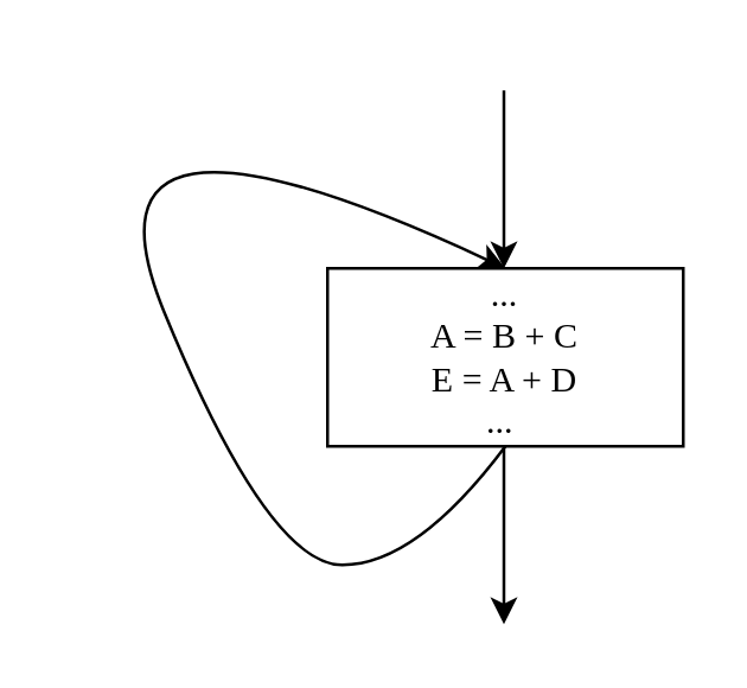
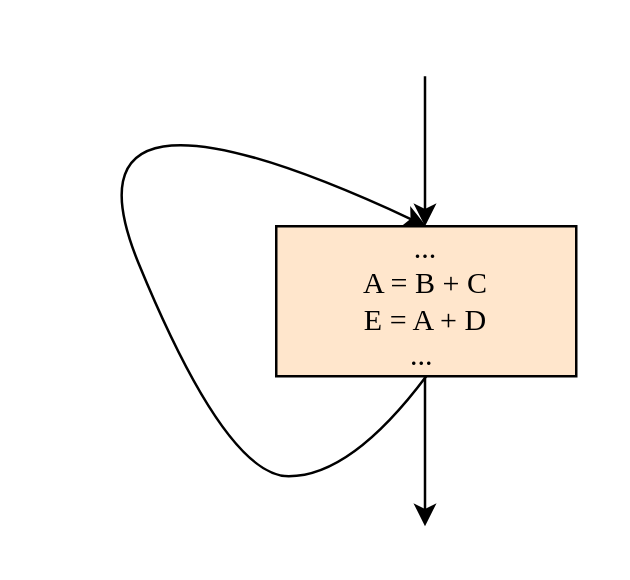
- <mxCell id="2" value="&lt;font face=&quot;Comic Sans MS&quot;&gt;...&lt;br&gt;A = B + C&lt;br&gt;E = A + D&lt;br&gt;...&amp;nbsp;&lt;/font&gt;" style="rounded=0;whiteSpace=wrap;html=1;" parent="1" vertex="1"><mxGeometry x="110" y="90" width="120" height="60" as="geometry" /></mxCell>
+ <mxCell id="2" value="&lt;font face=&quot;Comic Sans MS&quot;&gt;...&lt;br&gt;A = B + C&lt;br&gt;E = A + D&lt;br&gt;...&amp;nbsp;&lt;/font&gt;" style="rounded=0;whiteSpace=wrap;html=1;fillColor=#ffe6cc;" parent="1" vertex="1"><mxGeometry x="110" y="90" width="120" height="60" as="geometry" /></mxCell>
